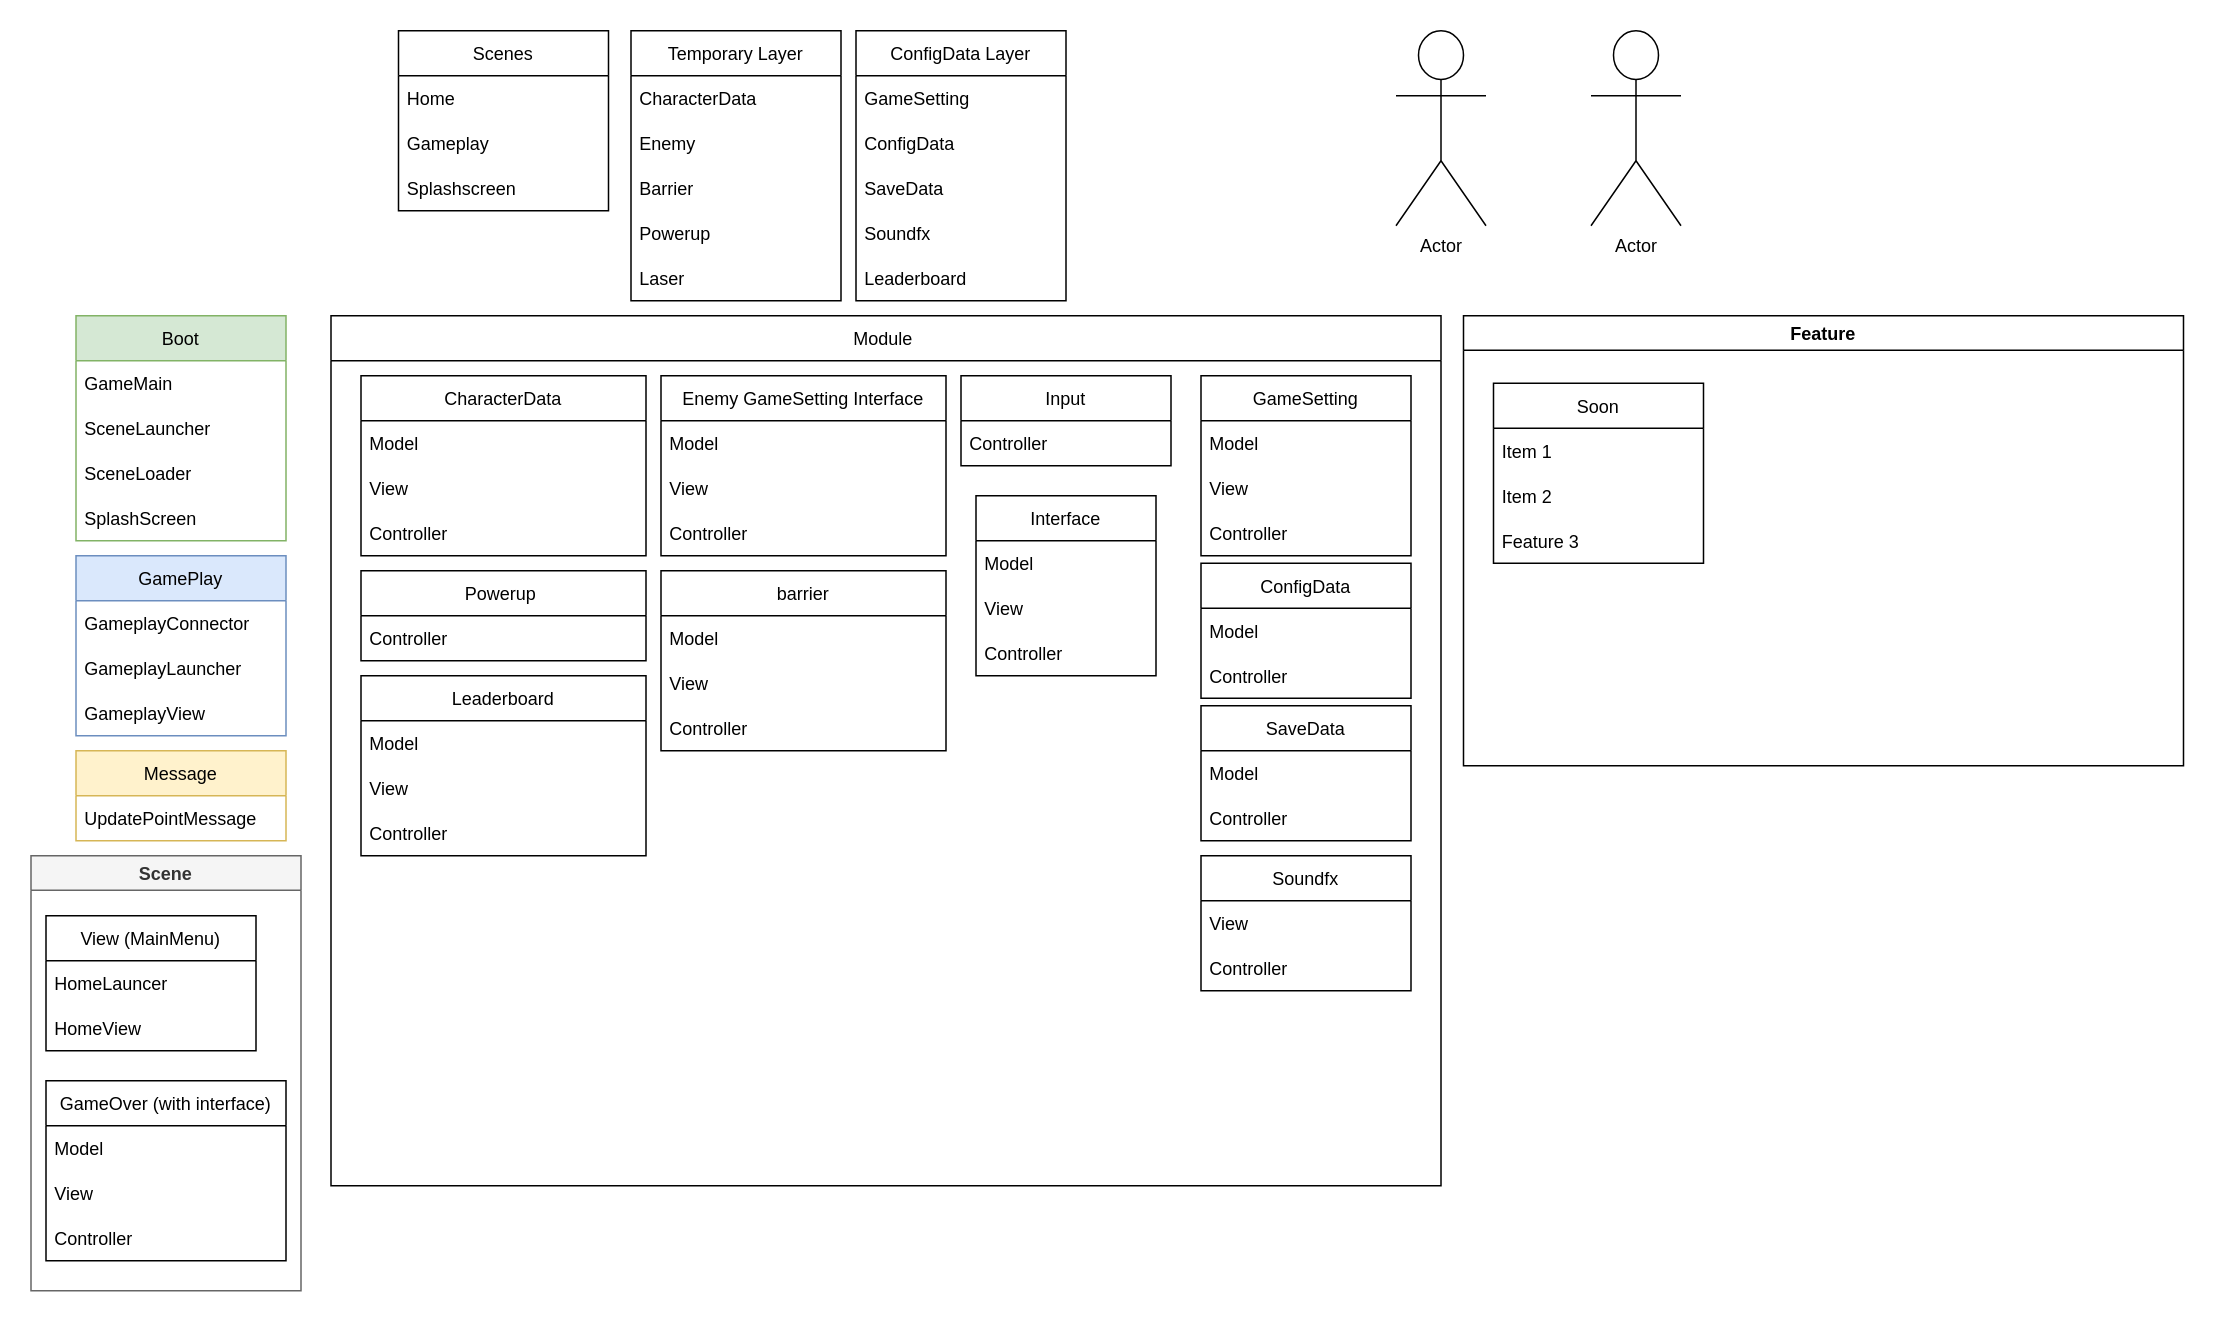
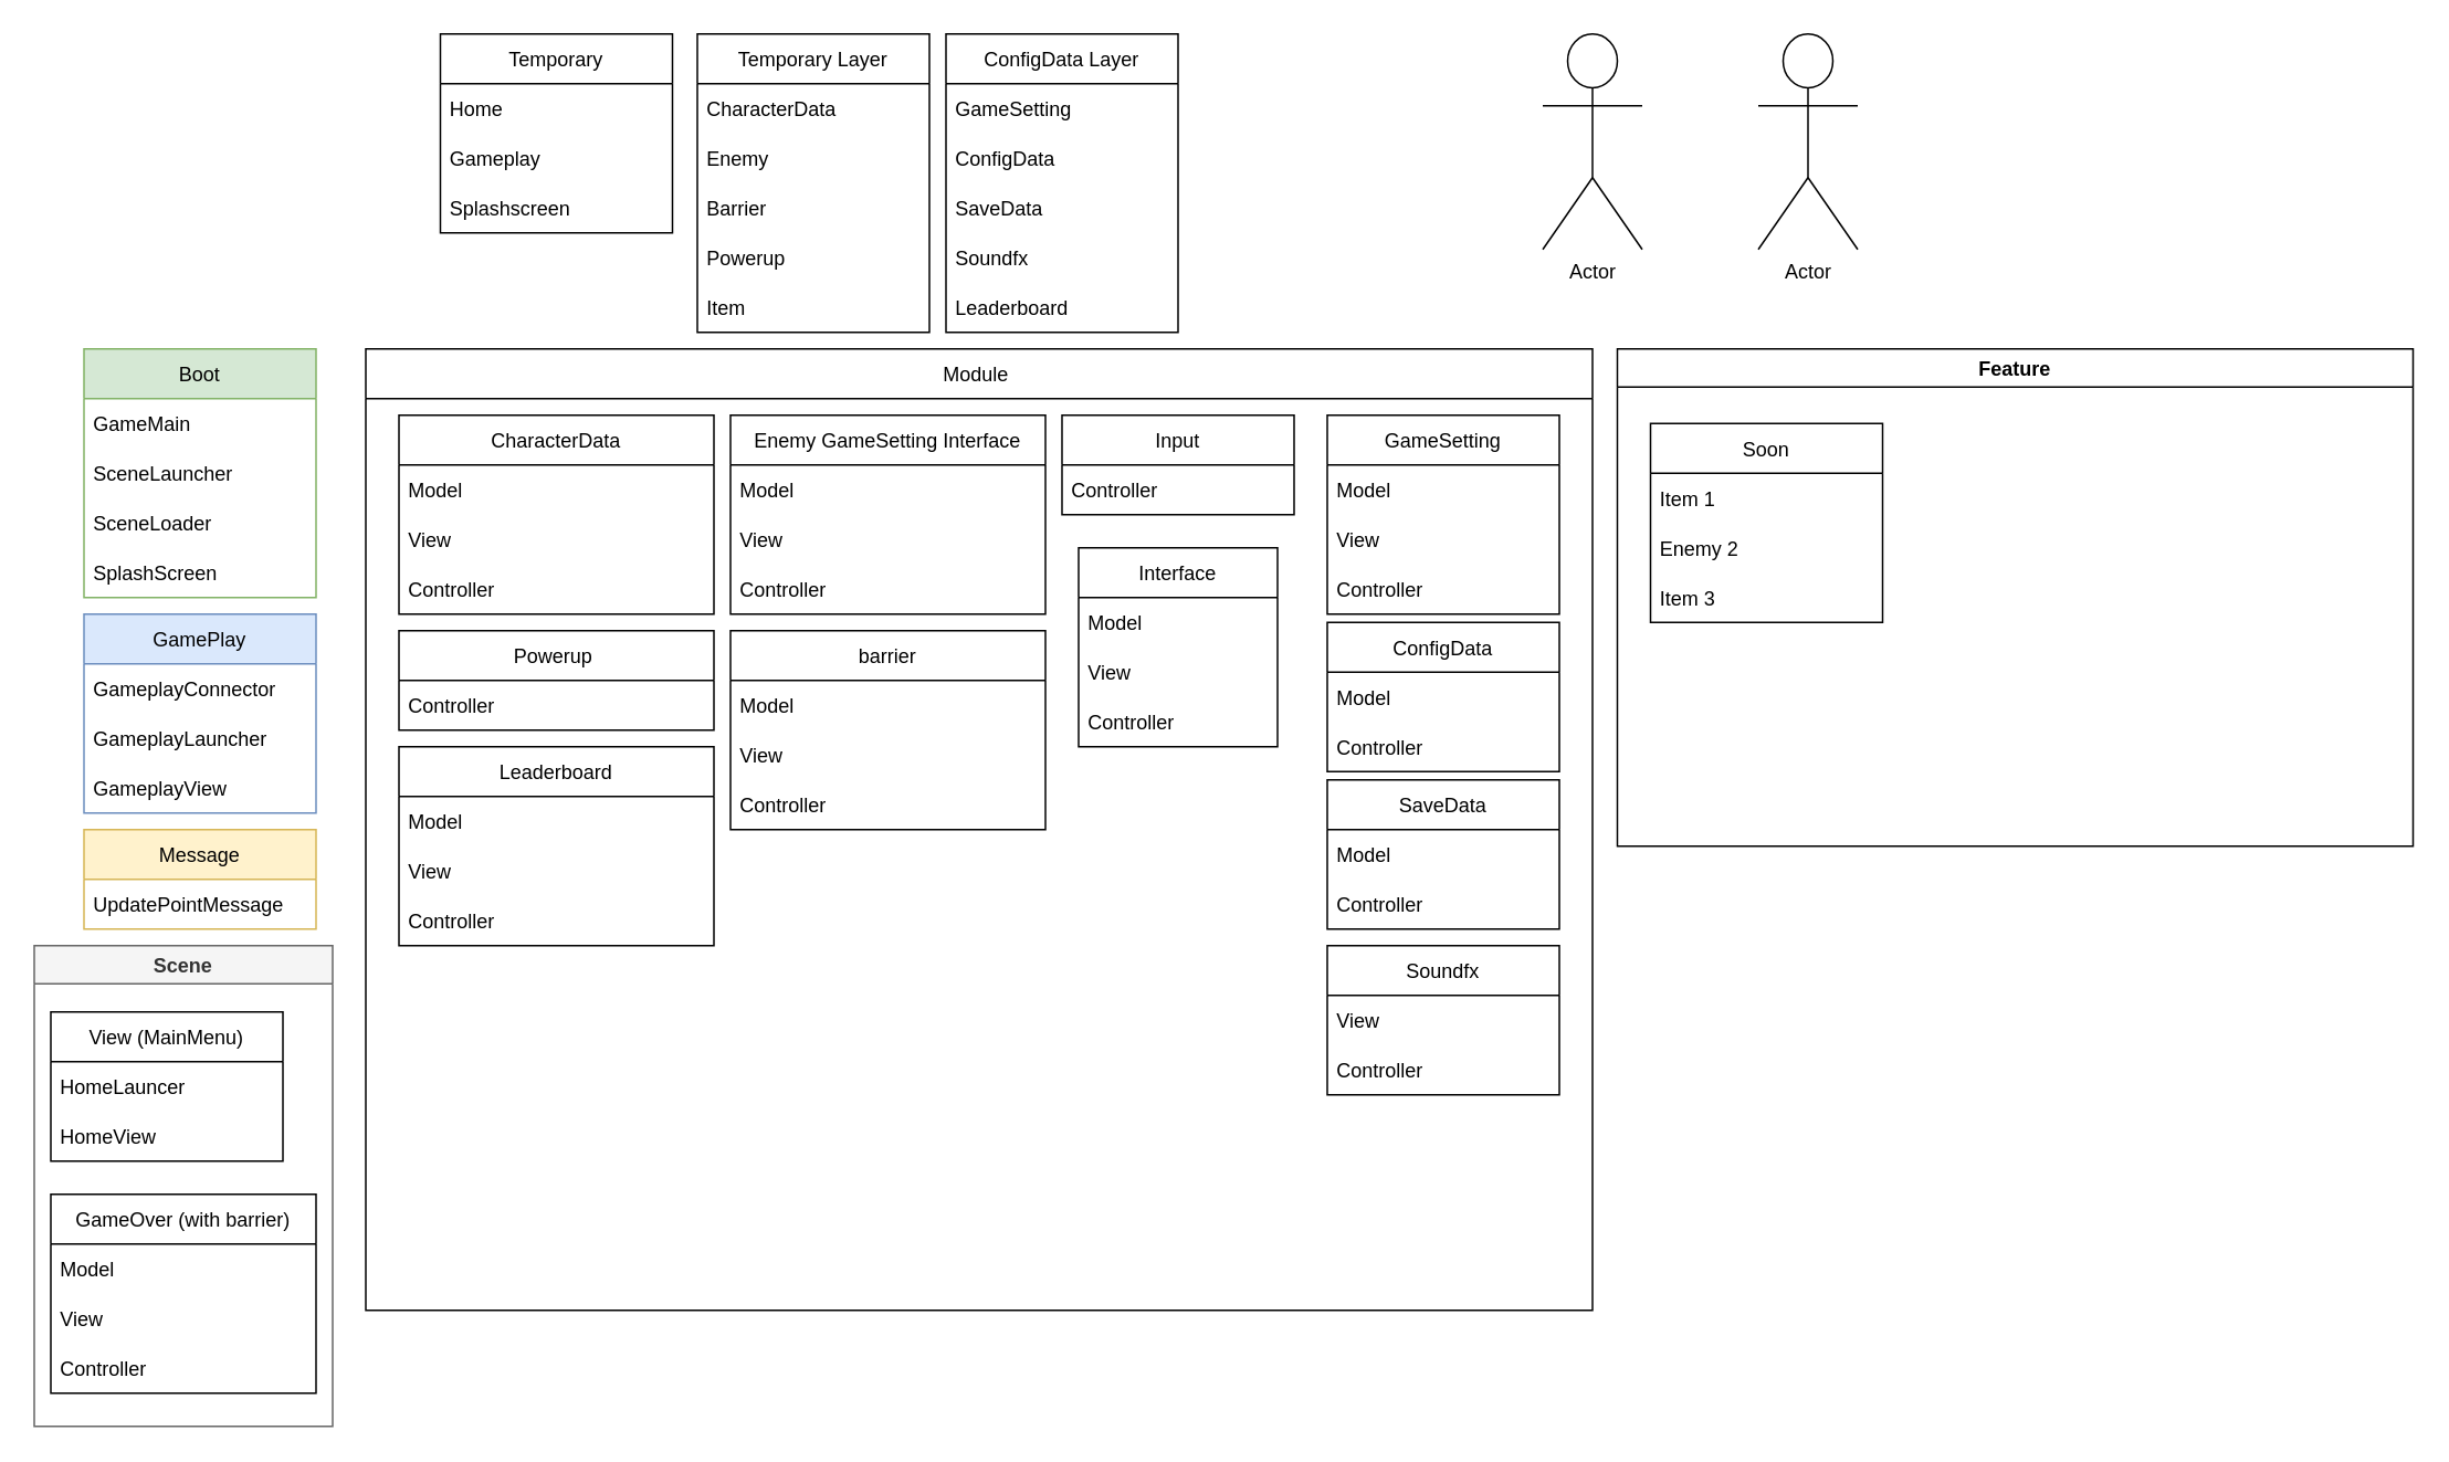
- <mxCell id="2" value="Scenes" style="swimlane;fontStyle=0;childLayout=stackLayout;horizontal=1;startSize=30;horizontalStack=0;resizeParent=1;resizeParentMax=0;resizeLast=0;collapsible=1;marginBottom=0;" parent="1" vertex="1"><mxGeometry x="265" y="20" width="140" height="120" as="geometry" /></mxCell>
+ <mxCell id="2" value="Temporary" style="swimlane;fontStyle=0;childLayout=stackLayout;horizontal=1;startSize=30;horizontalStack=0;resizeParent=1;resizeParentMax=0;resizeLast=0;collapsible=1;marginBottom=0;" parent="1" vertex="1"><mxGeometry x="265" y="20" width="140" height="120" as="geometry" /></mxCell>
- <mxCell id="11" value="Laser" style="text;strokeColor=none;fillColor=none;align=left;verticalAlign=middle;spacingLeft=4;spacingRight=4;overflow=hidden;points=[[0,0.5],[1,0.5]];portConstraint=eastwest;rotatable=0;" parent="6" vertex="1"><mxGeometry y="150" width="140" height="30" as="geometry" /></mxCell>
+ <mxCell id="11" value="Item" style="text;strokeColor=none;fillColor=none;align=left;verticalAlign=middle;spacingLeft=4;spacingRight=4;overflow=hidden;points=[[0,0.5],[1,0.5]];portConstraint=eastwest;rotatable=0;" parent="6" vertex="1"><mxGeometry y="150" width="140" height="30" as="geometry" /></mxCell>
- <mxCell id="54" value="Item 2" style="text;strokeColor=none;fillColor=none;align=left;verticalAlign=middle;spacingLeft=4;spacingRight=4;overflow=hidden;points=[[0,0.5],[1,0.5]];portConstraint=eastwest;rotatable=0;rounded=0;shadow=0;glass=0;sketch=0;" parent="52" vertex="1"><mxGeometry y="60" width="140" height="30" as="geometry" /></mxCell>
+ <mxCell id="54" value="Enemy 2" style="text;strokeColor=none;fillColor=none;align=left;verticalAlign=middle;spacingLeft=4;spacingRight=4;overflow=hidden;points=[[0,0.5],[1,0.5]];portConstraint=eastwest;rotatable=0;rounded=0;shadow=0;glass=0;sketch=0;" parent="52" vertex="1"><mxGeometry y="60" width="140" height="30" as="geometry" /></mxCell>
- <mxCell id="55" value="Feature 3" style="text;strokeColor=none;fillColor=none;align=left;verticalAlign=middle;spacingLeft=4;spacingRight=4;overflow=hidden;points=[[0,0.5],[1,0.5]];portConstraint=eastwest;rotatable=0;rounded=0;shadow=0;glass=0;sketch=0;" parent="52" vertex="1"><mxGeometry y="90" width="140" height="30" as="geometry" /></mxCell>
+ <mxCell id="55" value="Item 3" style="text;strokeColor=none;fillColor=none;align=left;verticalAlign=middle;spacingLeft=4;spacingRight=4;overflow=hidden;points=[[0,0.5],[1,0.5]];portConstraint=eastwest;rotatable=0;rounded=0;shadow=0;glass=0;sketch=0;" parent="52" vertex="1"><mxGeometry y="90" width="140" height="30" as="geometry" /></mxCell>
- <mxCell id="45" value="GameOver (with interface)" style="swimlane;fontStyle=0;childLayout=stackLayout;horizontal=1;startSize=30;horizontalStack=0;resizeParent=1;resizeParentMax=0;resizeLast=0;collapsible=1;marginBottom=0;" parent="41" vertex="1"><mxGeometry x="10" y="150" width="160" height="120" as="geometry" /></mxCell>
+ <mxCell id="45" value="GameOver (with barrier)" style="swimlane;fontStyle=0;childLayout=stackLayout;horizontal=1;startSize=30;horizontalStack=0;resizeParent=1;resizeParentMax=0;resizeLast=0;collapsible=1;marginBottom=0;" parent="41" vertex="1"><mxGeometry x="10" y="150" width="160" height="120" as="geometry" /></mxCell>
